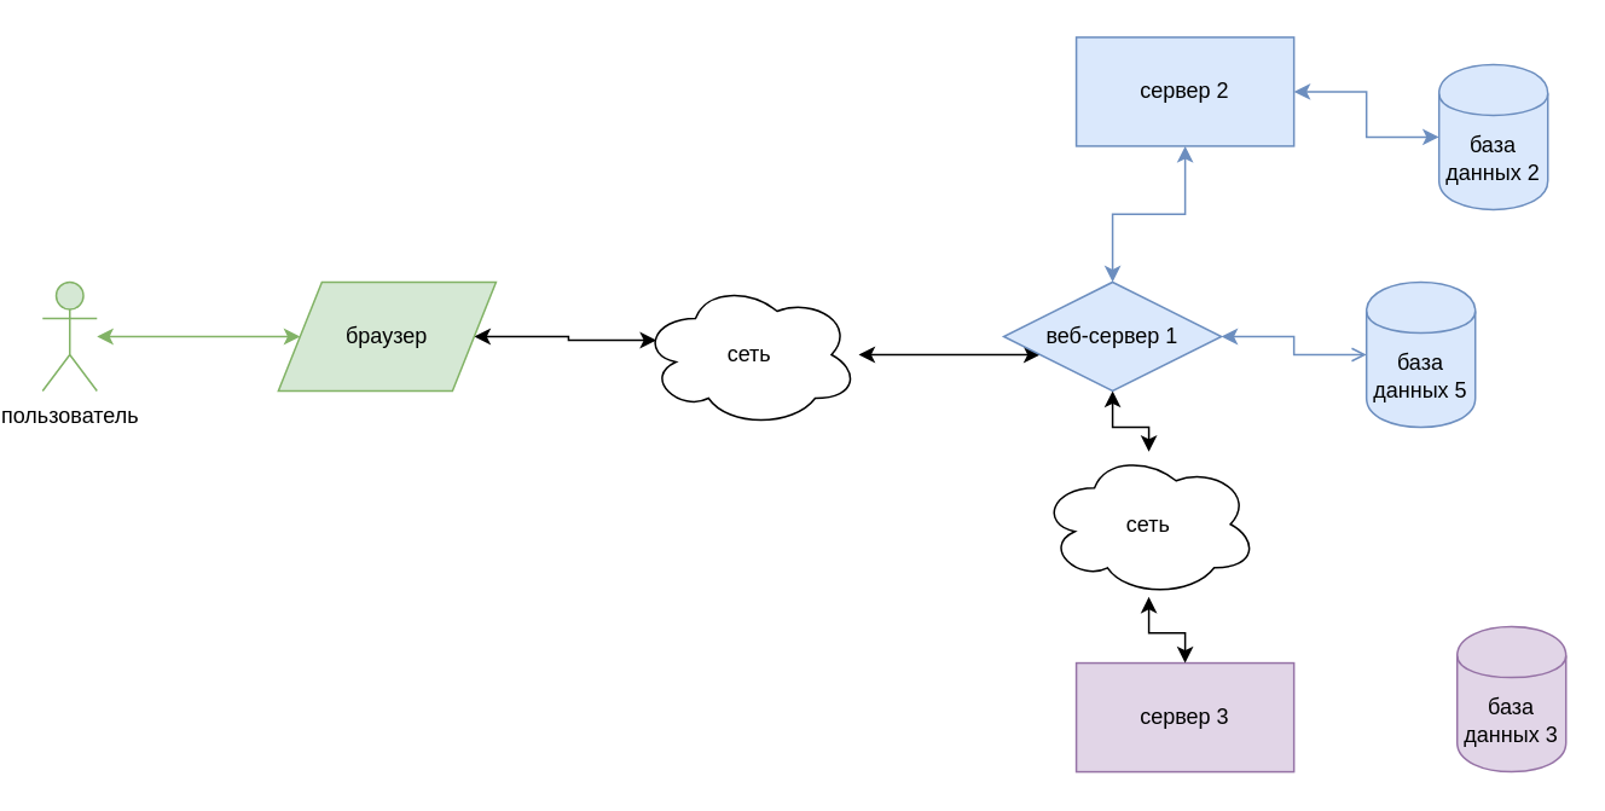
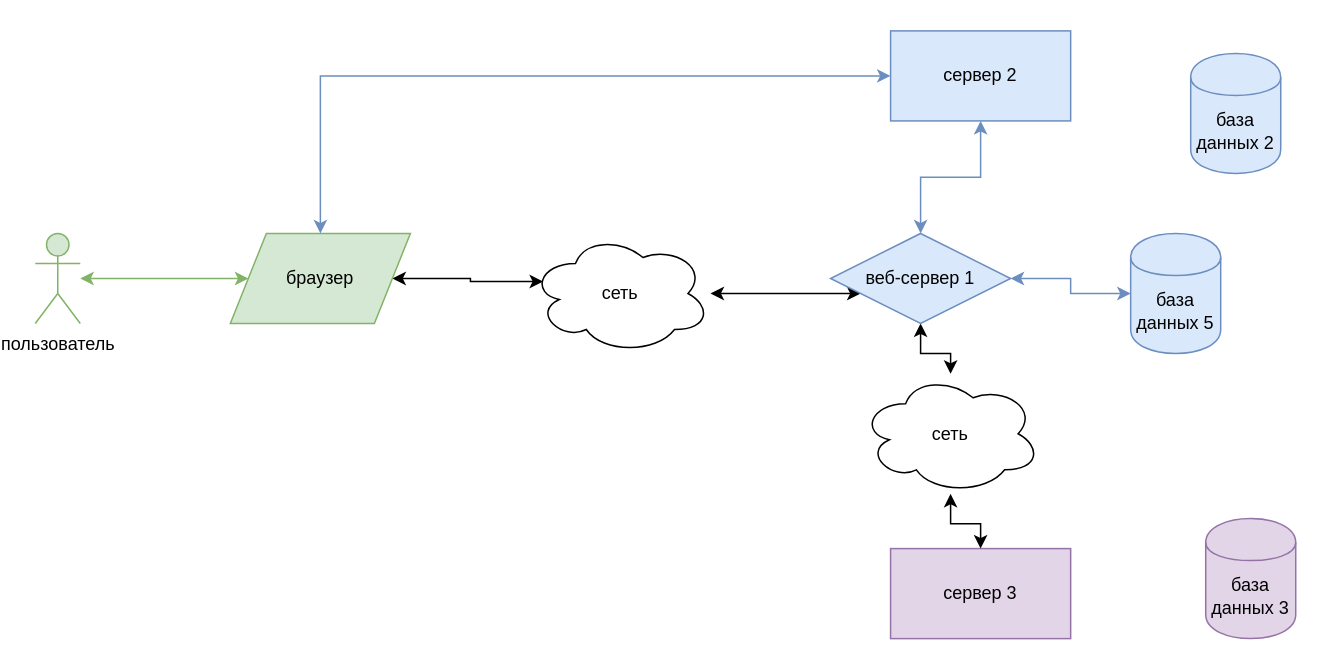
- <mxCell id="13" style="edgeStyle=orthogonalEdgeStyle;rounded=0;orthogonalLoop=1;jettySize=auto;html=1;startArrow=classic;startFill=1;fillColor=#dae8fc;strokeColor=#6c8ebf;" parent="1" source="14" target="15" edge="1"><mxGeometry relative="1" as="geometry" /></mxCell>
+ <mxCell id="13" style="edgeStyle=orthogonalEdgeStyle;rounded=0;orthogonalLoop=1;jettySize=auto;html=1;startArrow=classic;startFill=1;fillColor=#dae8fc;strokeColor=#6c8ebf;" parent="1" source="14" target="5" edge="1"><mxGeometry relative="1" as="geometry" /></mxCell>
- <mxCell id="8" style="edgeStyle=orthogonalEdgeStyle;rounded=0;orthogonalLoop=1;jettySize=auto;html=1;startArrow=classic;startFill=1;fillColor=#dae8fc;strokeColor=#6c8ebf;endArrow=open;" parent="1" source="11" target="12" edge="1"><mxGeometry relative="1" as="geometry" /></mxCell>
+ <mxCell id="8" style="edgeStyle=orthogonalEdgeStyle;rounded=0;orthogonalLoop=1;jettySize=auto;html=1;startArrow=classic;startFill=1;fillColor=#dae8fc;strokeColor=#6c8ebf;" parent="1" source="11" target="12" edge="1"><mxGeometry relative="1" as="geometry" /></mxCell>
